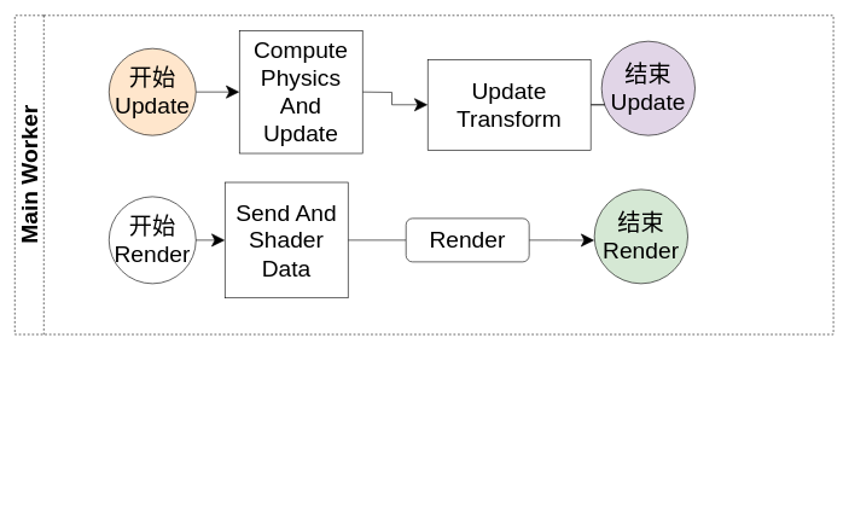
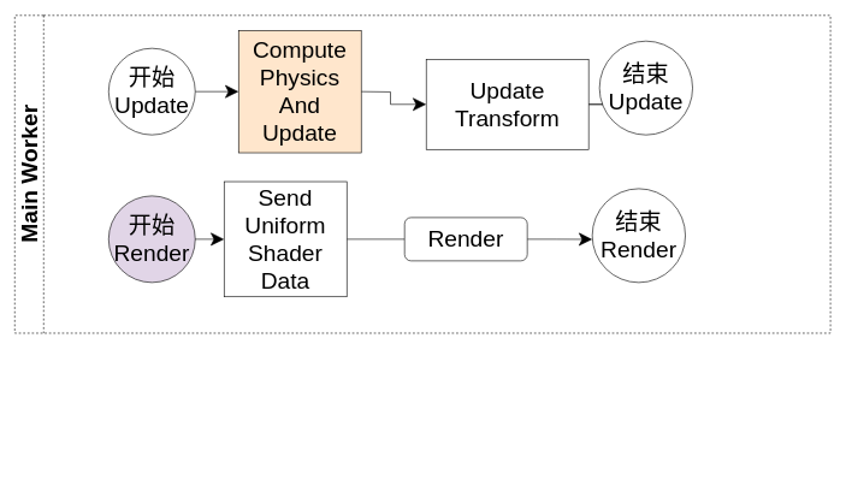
- <mxCell id="9" value="结束Update" style="ellipse;whiteSpace=wrap;html=1;fontSize=32;fillColor=#e1d5e7;" parent="1" vertex="1"><mxGeometry x="830" y="56.22" width="129" height="129.99" as="geometry" /></mxCell>
+ <mxCell id="9" value="结束Update" style="ellipse;whiteSpace=wrap;html=1;fontSize=32;" parent="1" vertex="1"><mxGeometry x="830" y="56.22" width="129" height="129.99" as="geometry" /></mxCell>
- <mxCell id="17" value="开始Update" style="ellipse;whiteSpace=wrap;html=1;fontSize=32;fillColor=#ffe6cc;" parent="1" vertex="1"><mxGeometry x="150" y="66.21" width="120" height="120" as="geometry" /></mxCell>
+ <mxCell id="17" value="开始Update" style="ellipse;whiteSpace=wrap;html=1;fontSize=32;" parent="1" vertex="1"><mxGeometry x="150" y="66.21" width="120" height="120" as="geometry" /></mxCell>
- <mxCell id="16" value="Compute Physics And Update" style="whiteSpace=wrap;html=1;fontSize=32;" parent="1" vertex="1"><mxGeometry x="330" y="41.42" width="170" height="169.58" as="geometry" /></mxCell>
+ <mxCell id="16" value="Compute Physics And Update" style="whiteSpace=wrap;html=1;fontSize=32;fillColor=#ffe6cc;" parent="1" vertex="1"><mxGeometry x="330" y="41.42" width="170" height="169.58" as="geometry" /></mxCell>
- <mxCell id="15" value="结束Render" style="ellipse;whiteSpace=wrap;html=1;fontSize=32;fillColor=#d5e8d4;" parent="1" vertex="1"><mxGeometry x="820" y="260.8" width="129" height="129.99" as="geometry" /></mxCell>
+ <mxCell id="15" value="结束Render" style="ellipse;whiteSpace=wrap;html=1;fontSize=32;" parent="1" vertex="1"><mxGeometry x="820" y="260.8" width="129" height="129.99" as="geometry" /></mxCell>
- <mxCell id="18" value="开始Render" style="ellipse;whiteSpace=wrap;html=1;fontSize=32;" parent="1" vertex="1"><mxGeometry x="150" y="270.79" width="120" height="120" as="geometry" /></mxCell>
+ <mxCell id="18" value="开始Render" style="ellipse;whiteSpace=wrap;html=1;fontSize=32;fillColor=#e1d5e7;" parent="1" vertex="1"><mxGeometry x="150" y="270.79" width="120" height="120" as="geometry" /></mxCell>
- <mxCell id="12" value="Send And Shader Data" style="whiteSpace=wrap;html=1;fontSize=32;" parent="1" vertex="1"><mxGeometry x="310" y="251" width="170" height="159.58" as="geometry" /></mxCell>
+ <mxCell id="12" value="Send Uniform Shader Data" style="whiteSpace=wrap;html=1;fontSize=32;" parent="1" vertex="1"><mxGeometry x="310" y="251" width="170" height="159.58" as="geometry" /></mxCell>
